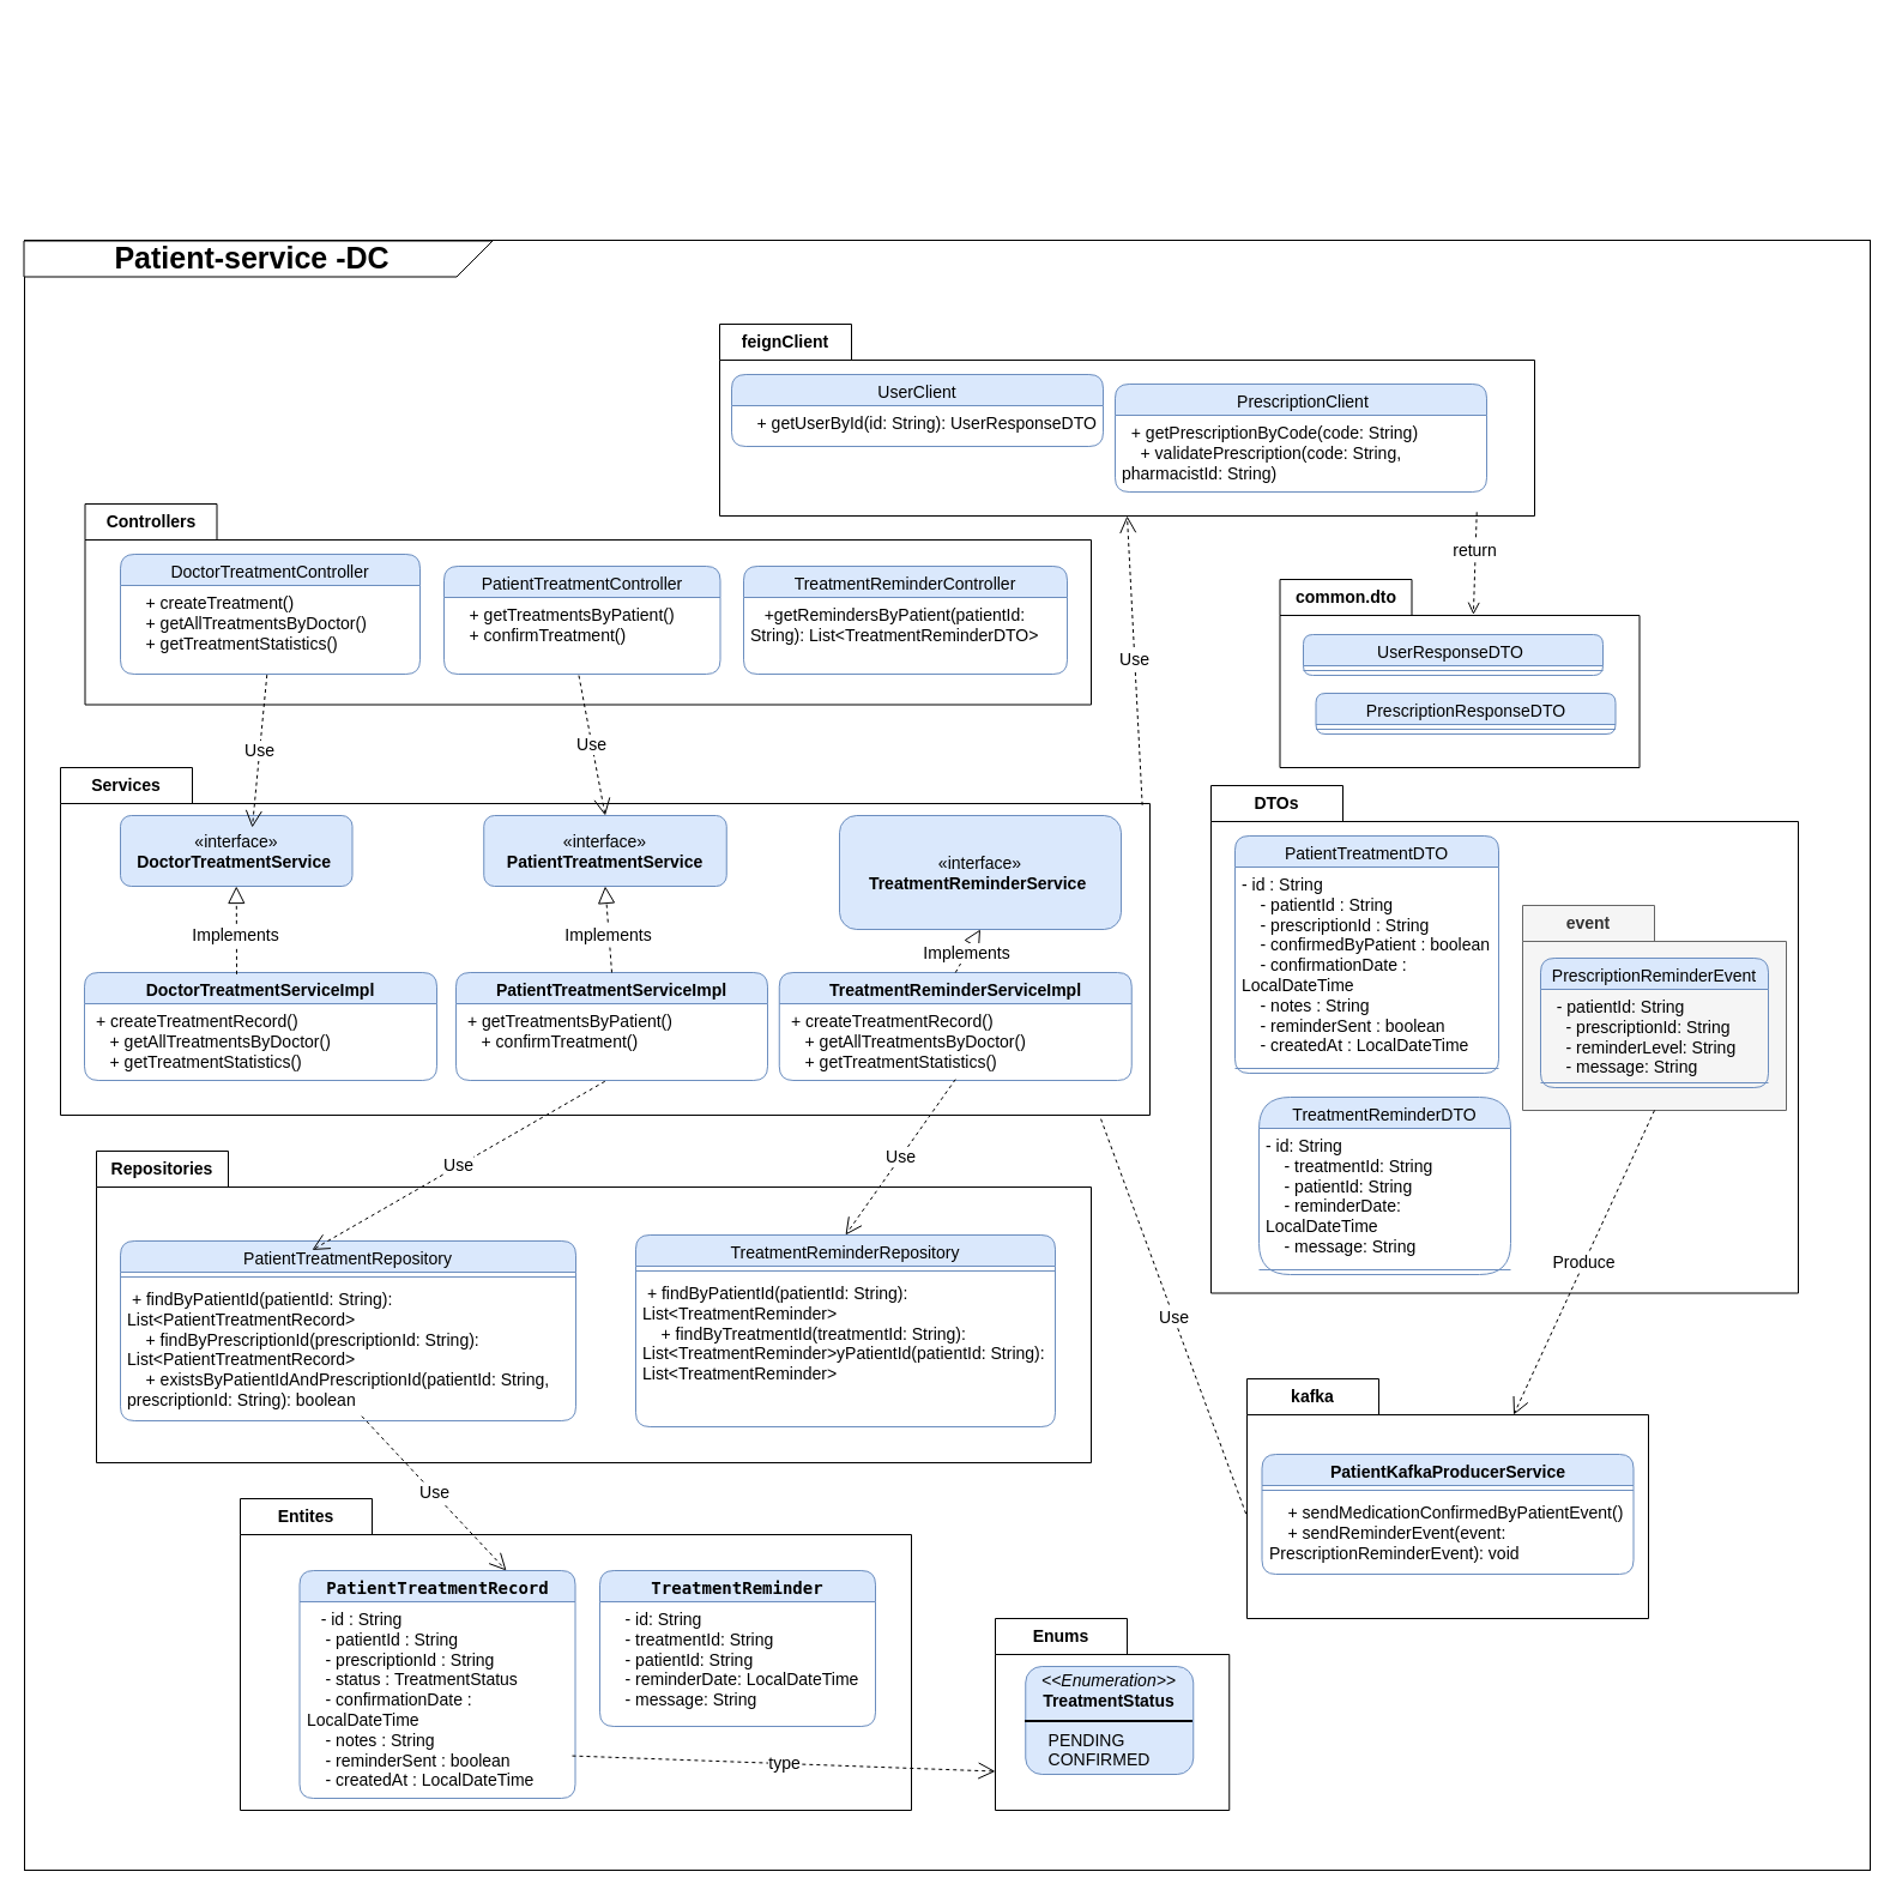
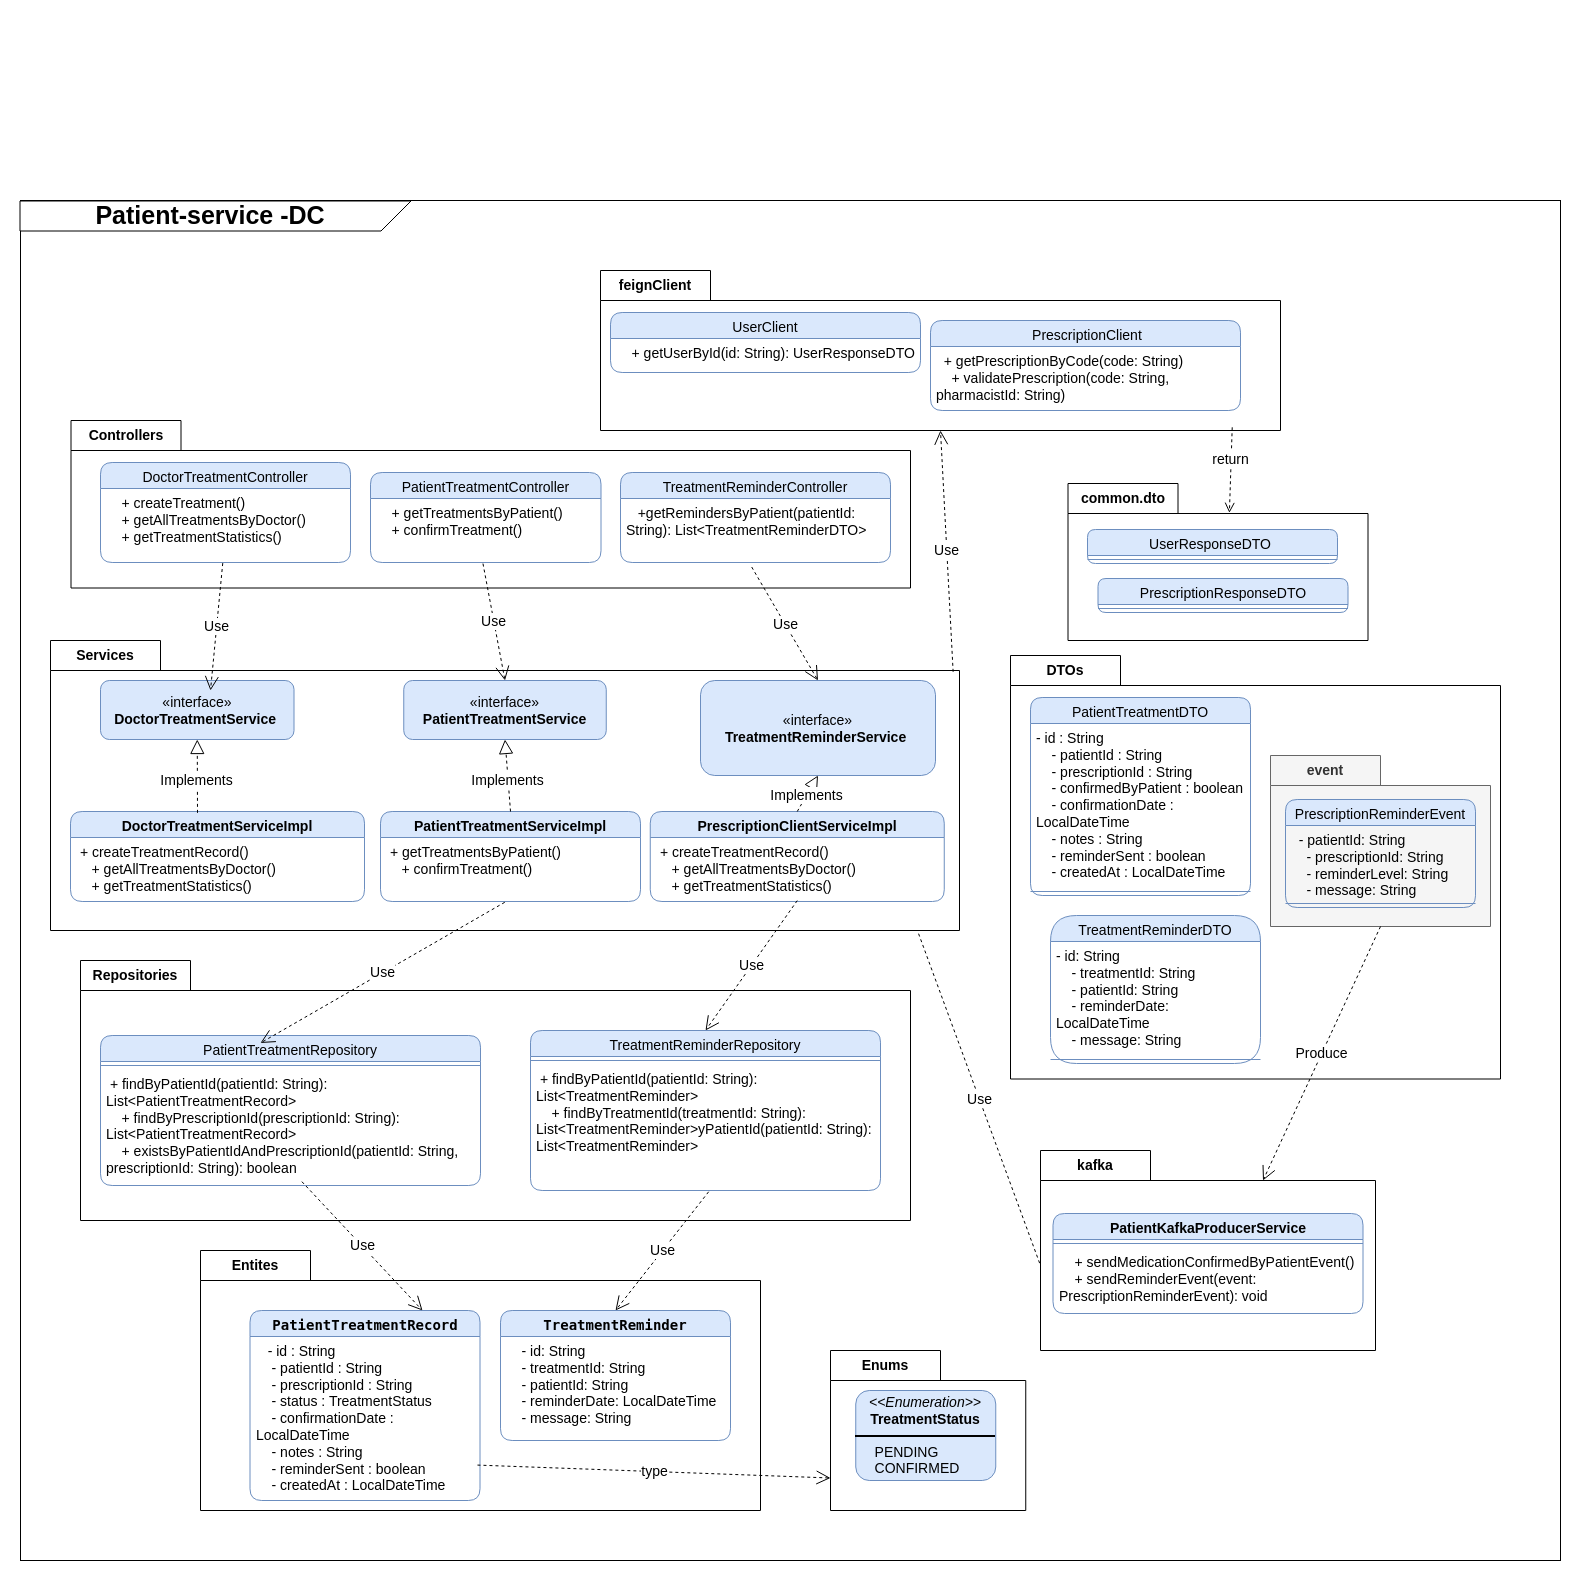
+ <mxCell id="73" value="Use" style="endArrow=open;endSize=12;dashed=1;html=1;rounded=0;exitX=0.486;exitY=1.071;exitDx=0;exitDy=0;exitPerimeter=0;fontSize=14;entryX=0.5;entryY=0;entryDx=0;entryDy=0;" edge="1" parent="1" source="41" target="30"><mxGeometry width="160" relative="1" as="geometry"><mxPoint x="602" y="680" as="sourcePoint" /><mxPoint x="590" y="870" as="targetPoint" /></mxGeometry></mxCell>
- <mxCell id="31" value="&lt;div style=&quot;text-align: left;&quot;&gt;&lt;span style=&quot;background-color: transparent; color: light-dark(rgb(0, 0, 0), rgb(255, 255, 255));&quot;&gt;TreatmentReminder&lt;/span&gt;ServiceImpl&lt;/div&gt;" style="swimlane;fontStyle=1;align=center;verticalAlign=top;childLayout=stackLayout;horizontal=1;startSize=26;horizontalStack=0;resizeParent=1;resizeParentMax=0;resizeLast=0;collapsible=1;marginBottom=0;whiteSpace=wrap;html=1;rounded=1;fillColor=#dae8fc;strokeColor=#6c8ebf;fontSize=14;" vertex="1" parent="19"><mxGeometry x="599.75" y="171" width="294" height="90" as="geometry" /></mxCell>
+ <mxCell id="31" value="&lt;div style=&quot;text-align: left;&quot;&gt;&lt;span style=&quot;background-color: transparent; color: light-dark(rgb(0, 0, 0), rgb(255, 255, 255));&quot;&gt;PrescriptionClient&lt;/span&gt;ServiceImpl&lt;/div&gt;" style="swimlane;fontStyle=1;align=center;verticalAlign=top;childLayout=stackLayout;horizontal=1;startSize=26;horizontalStack=0;resizeParent=1;resizeParentMax=0;resizeLast=0;collapsible=1;marginBottom=0;whiteSpace=wrap;html=1;rounded=1;fillColor=#dae8fc;strokeColor=#6c8ebf;fontSize=14;" vertex="1" parent="19"><mxGeometry x="599.75" y="171" width="294" height="90" as="geometry" /></mxCell>
+ <mxCell id="75" value="Use" style="endArrow=open;endSize=12;dashed=1;html=1;rounded=0;exitX=0.509;exitY=1.01;exitDx=0;exitDy=0;entryX=0.5;entryY=0;entryDx=0;entryDy=0;fontSize=14;exitPerimeter=0;" edge="1" parent="1" source="48" target="6"><mxGeometry width="160" relative="1" as="geometry"><mxPoint x="380" y="1280" as="sourcePoint" /><mxPoint x="501" y="1439" as="targetPoint" /></mxGeometry></mxCell>
